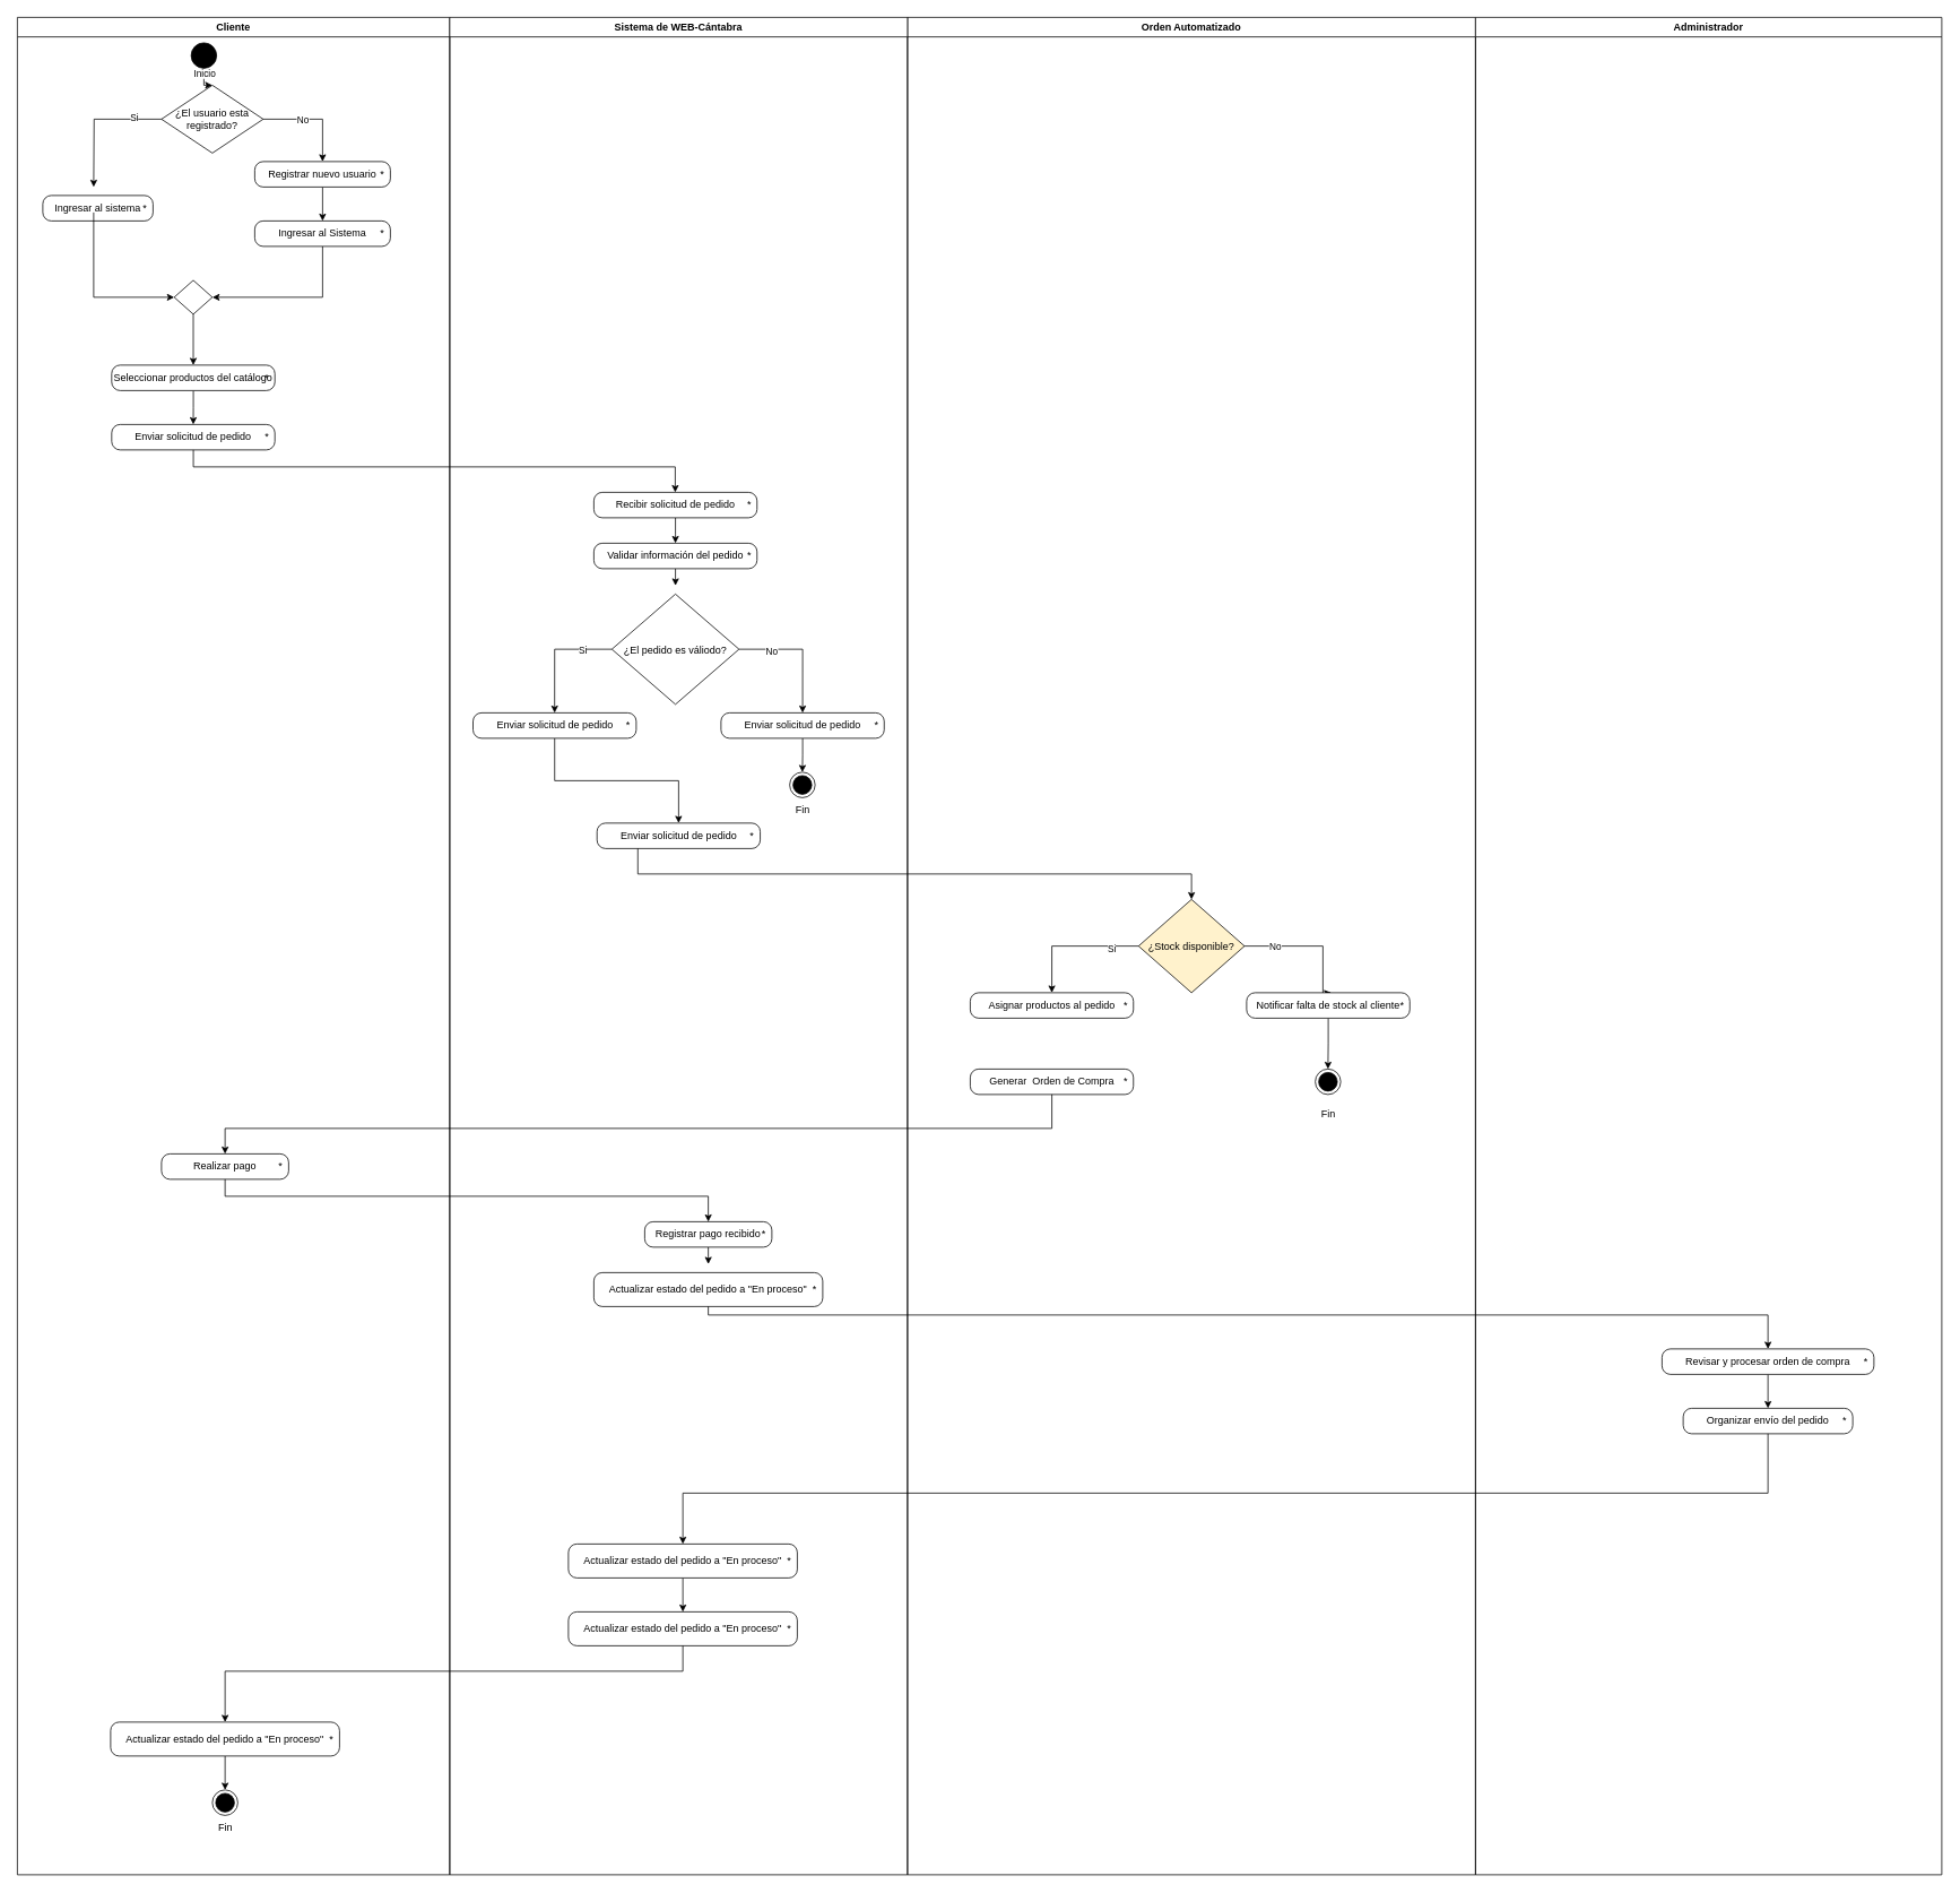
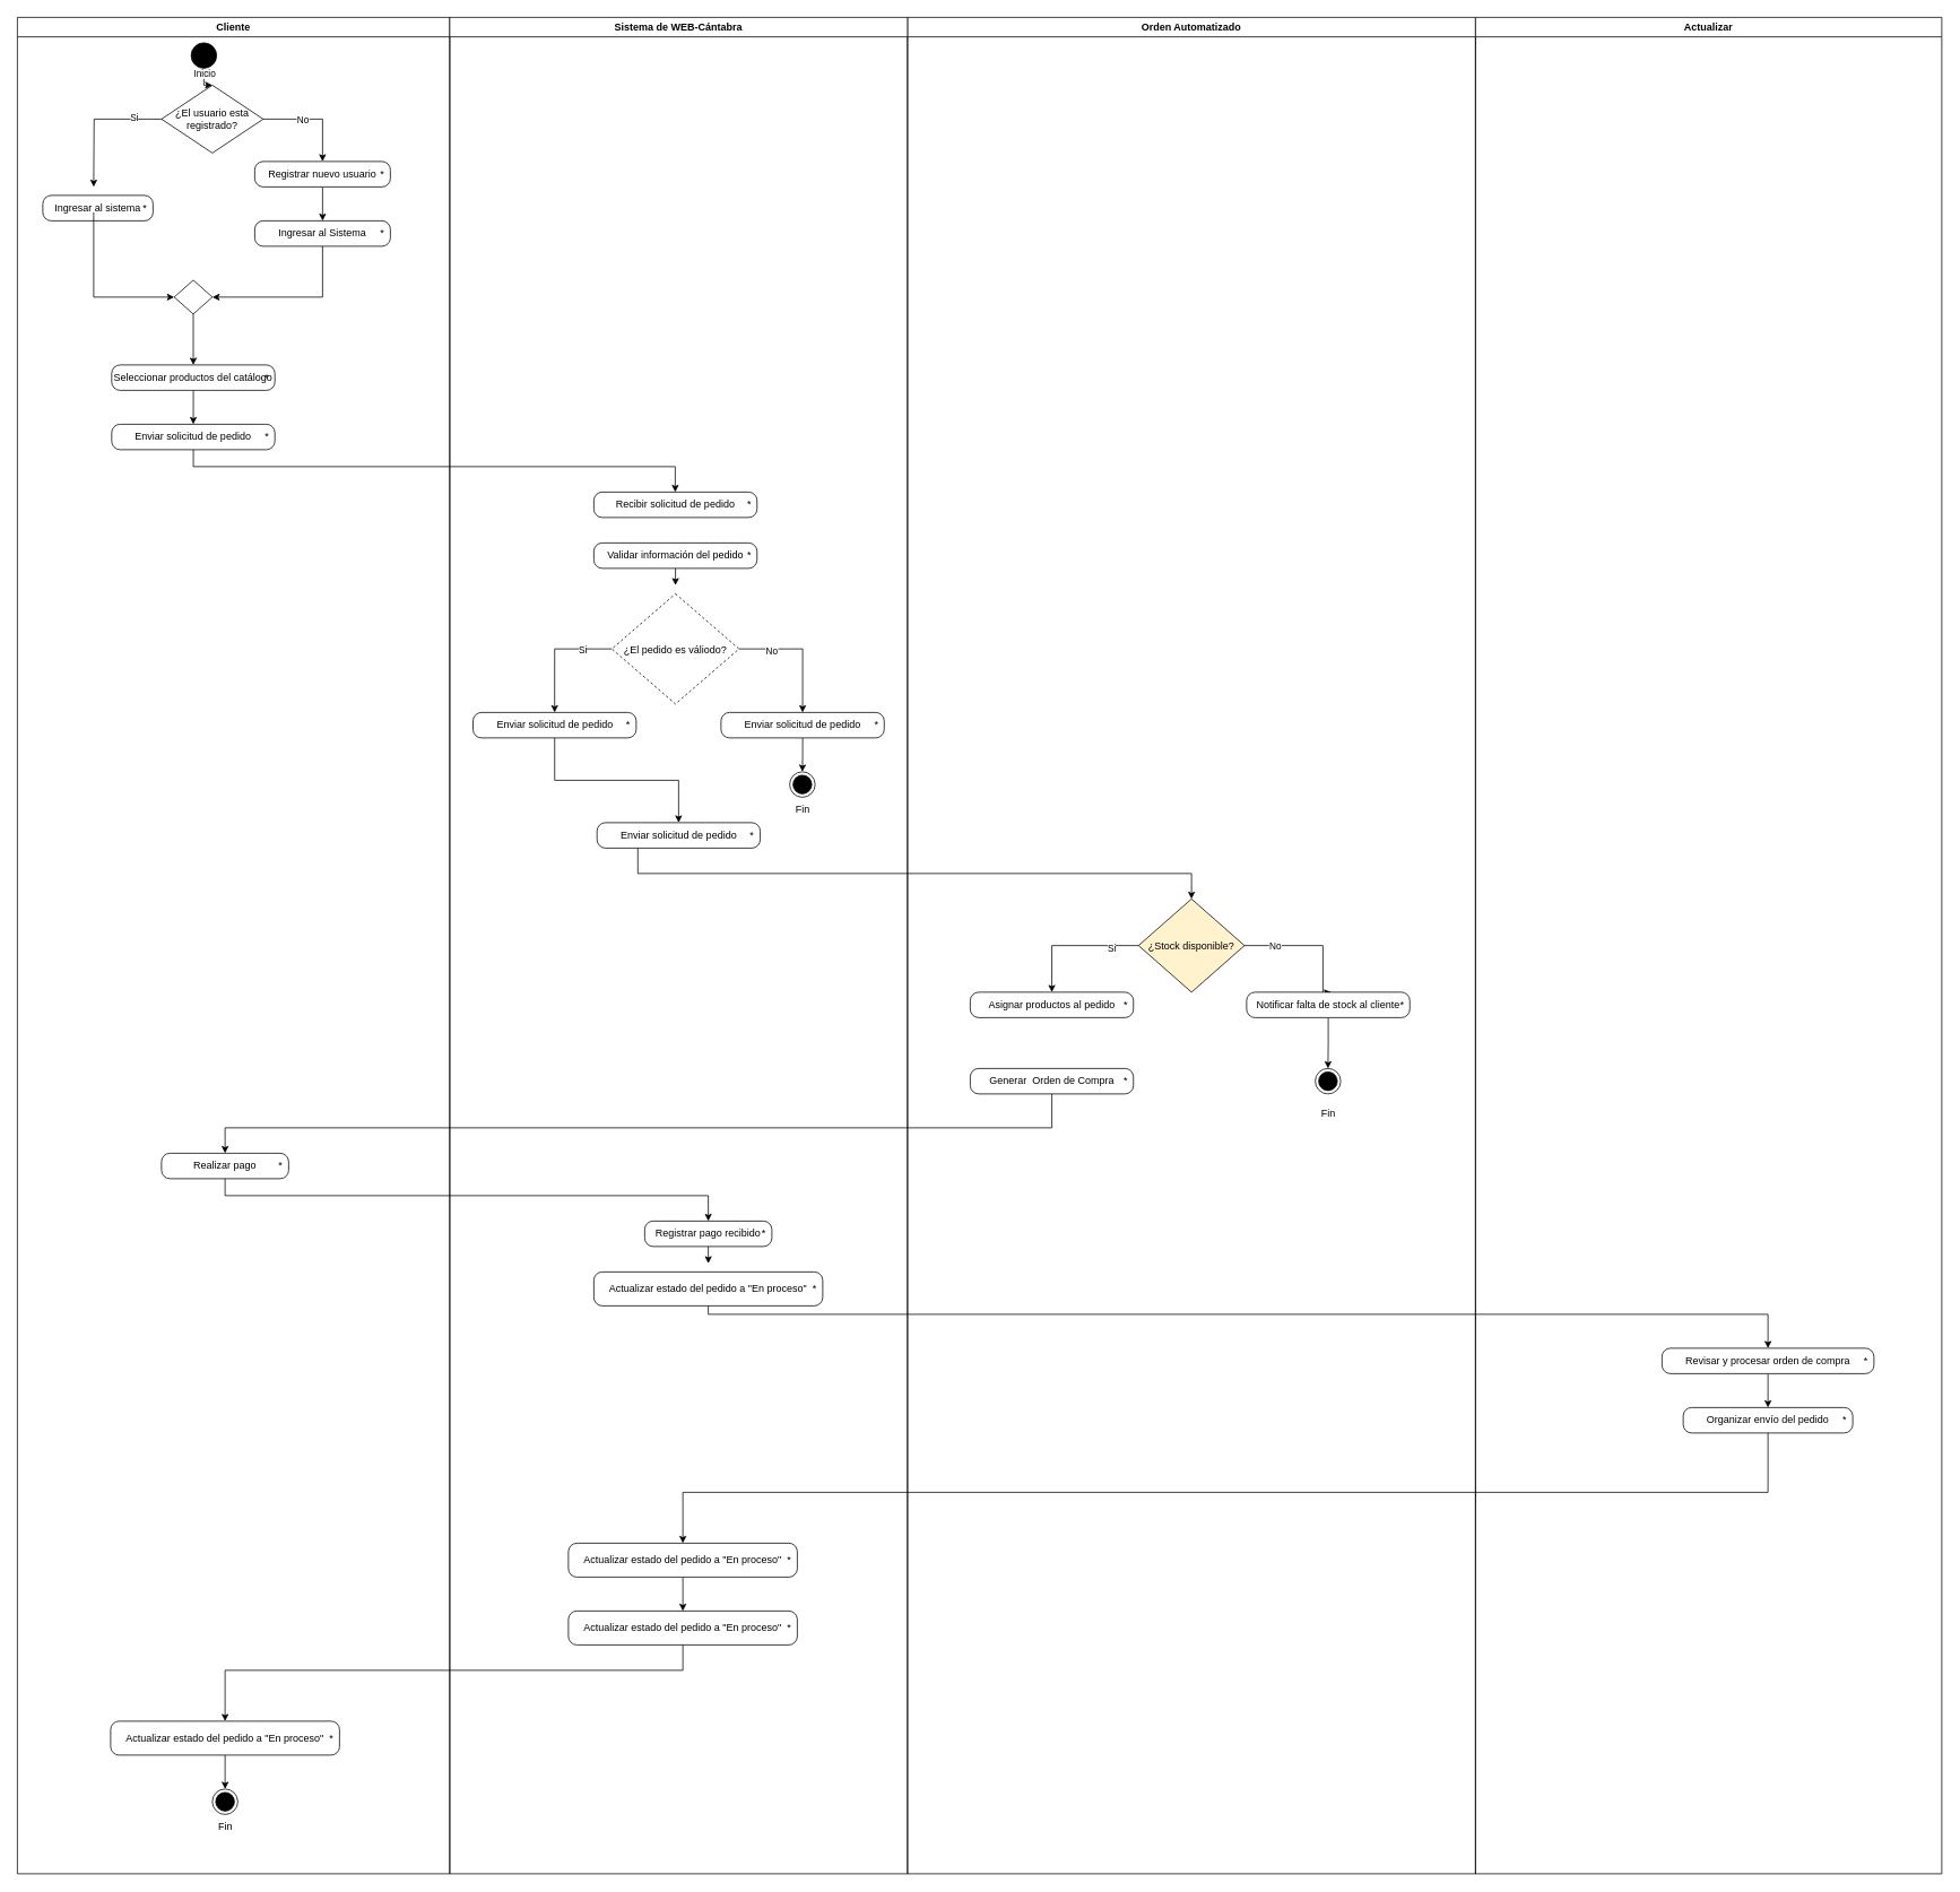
- <mxCell id="81" value="Administrador" style="swimlane;whiteSpace=wrap;html=1;" vertex="1" parent="1"><mxGeometry x="1740" y="20" width="550" height="2190" as="geometry" /></mxCell>
+ <mxCell id="81" value="Actualizar" style="swimlane;whiteSpace=wrap;html=1;" vertex="1" parent="1"><mxGeometry x="1740" y="20" width="550" height="2190" as="geometry" /></mxCell>
- <mxCell id="50" style="edgeStyle=orthogonalEdgeStyle;rounded=0;orthogonalLoop=1;jettySize=auto;html=1;entryX=0.5;entryY=0;entryDx=0;entryDy=0;" edge="1" parent="49" source="51" target="54"><mxGeometry relative="1" as="geometry" /></mxCell>
- <mxCell id="60" value="¿El pedido es váliodo?" style="rhombus;" vertex="1" parent="49"><mxGeometry x="191.25" y="680" width="150" height="130" as="geometry" /></mxCell>
+ <mxCell id="60" value="¿El pedido es váliodo?" style="rhombus;dashed=1;" vertex="1" parent="49"><mxGeometry x="191.25" y="680" width="150" height="130" as="geometry" /></mxCell>
